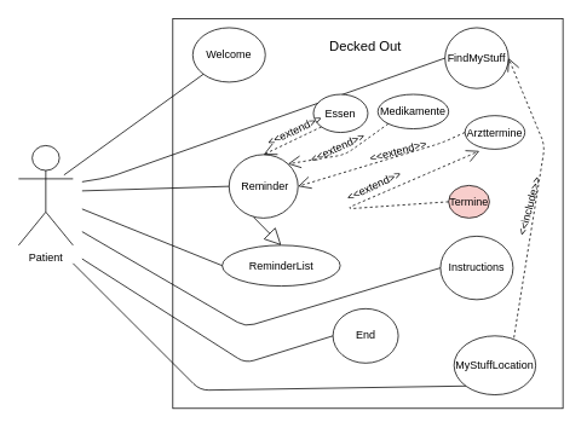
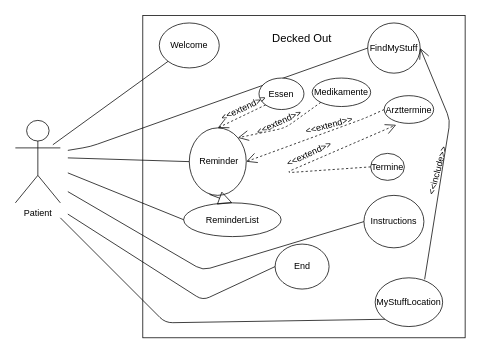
- <mxCell id="7" value="&amp;nbsp;Reminder" style="ellipse;whiteSpace=wrap;html=1;" parent="1" vertex="1"><mxGeometry x="252" y="170" width="76" height="70" as="geometry" /></mxCell>
+ <mxCell id="7" value="&amp;nbsp;Reminder" style="ellipse;whiteSpace=wrap;html=1;" parent="1" vertex="1"><mxGeometry x="252" y="170" width="76" height="90" as="geometry" /></mxCell>
- <mxCell id="33" value="" style="endArrow=open;endSize=12;dashed=1;html=1;exitX=0.267;exitY=0.969;exitDx=0;exitDy=0;entryX=1;entryY=0.5;entryDx=0;entryDy=0;exitPerimeter=0;" edge="1" parent="1" source="10" target="11"><mxGeometry width="160" relative="1" as="geometry"><mxPoint x="620" y="117" as="sourcePoint" /><mxPoint x="435.988" y="131.99" as="targetPoint" /><Array as="points"><mxPoint x="600" y="160" /></Array></mxGeometry></mxCell>
+ <mxCell id="33" value="" style="endArrow=open;endSize=12;dashed=0;html=1;exitX=0.267;exitY=0.969;exitDx=0;exitDy=0;entryX=1;entryY=0.5;entryDx=0;entryDy=0;exitPerimeter=0;" edge="1" parent="1" source="10" target="11"><mxGeometry width="160" relative="1" as="geometry"><mxPoint x="620" y="117" as="sourcePoint" /><mxPoint x="435.988" y="131.99" as="targetPoint" /><Array as="points"><mxPoint x="600" y="160" /></Array></mxGeometry></mxCell>
- <mxCell id="22" value="Termine" style="ellipse;whiteSpace=wrap;html=1;fillColor=#f8cecc;" vertex="1" parent="1"><mxGeometry x="494" y="204" width="45" height="36" as="geometry" /></mxCell>
+ <mxCell id="22" value="Termine" style="ellipse;whiteSpace=wrap;html=1;" vertex="1" parent="1"><mxGeometry x="494" y="204" width="45" height="36" as="geometry" /></mxCell>
- <mxCell id="6" value="&lt;div&gt;&lt;br&gt;&lt;/div&gt;&lt;div&gt;End&lt;/div&gt;&lt;div&gt;&lt;br&gt;&lt;/div&gt;" style="ellipse;whiteSpace=wrap;html=1;" parent="1" vertex="1"><mxGeometry x="366.5" y="340" width="72" height="60" as="geometry" /></mxCell>
+ <mxCell id="6" value="&lt;div&gt;&lt;br&gt;&lt;/div&gt;&lt;div&gt;End&lt;/div&gt;&lt;div&gt;&lt;br&gt;&lt;/div&gt;" style="ellipse;whiteSpace=wrap;html=1;" parent="1" vertex="1"><mxGeometry x="366.5" y="325" width="72" height="60" as="geometry" /></mxCell>
